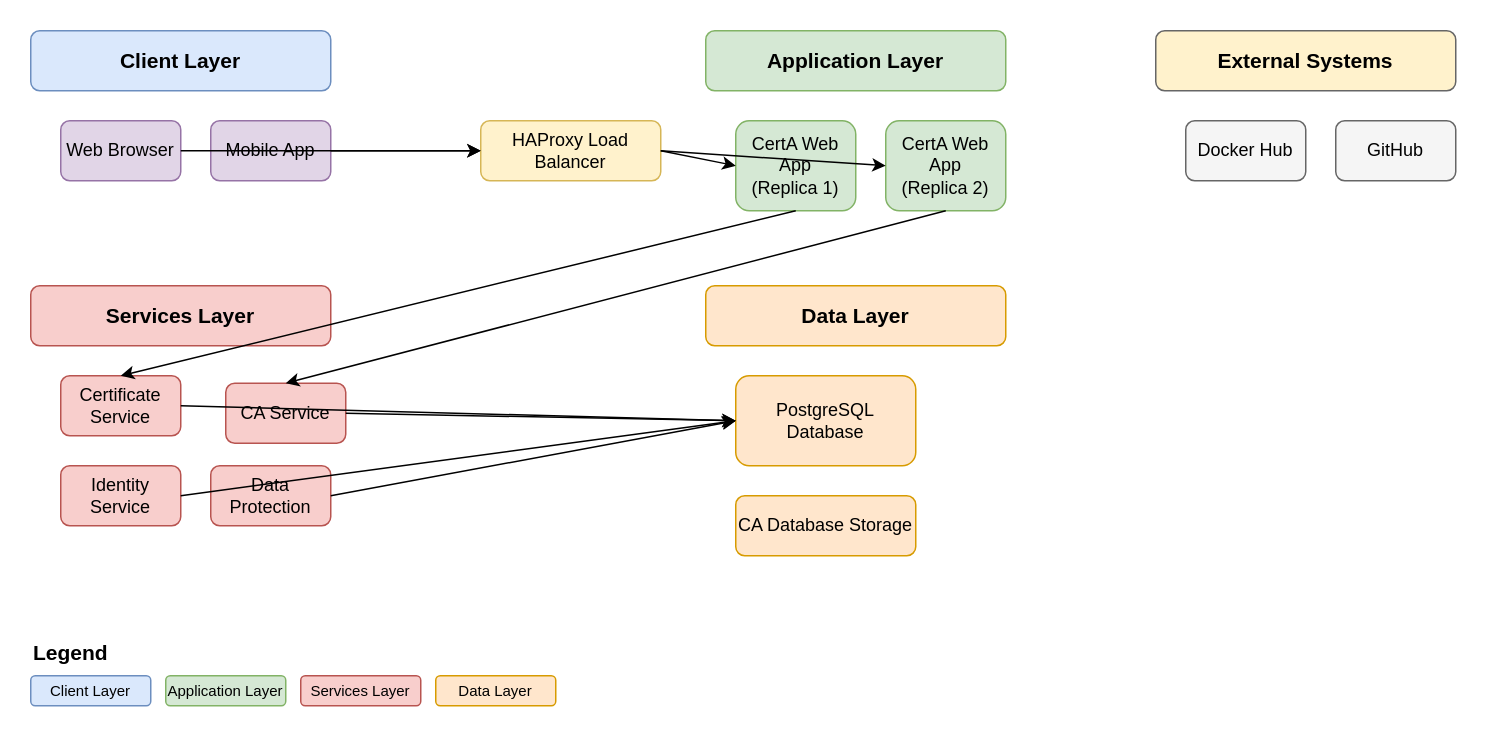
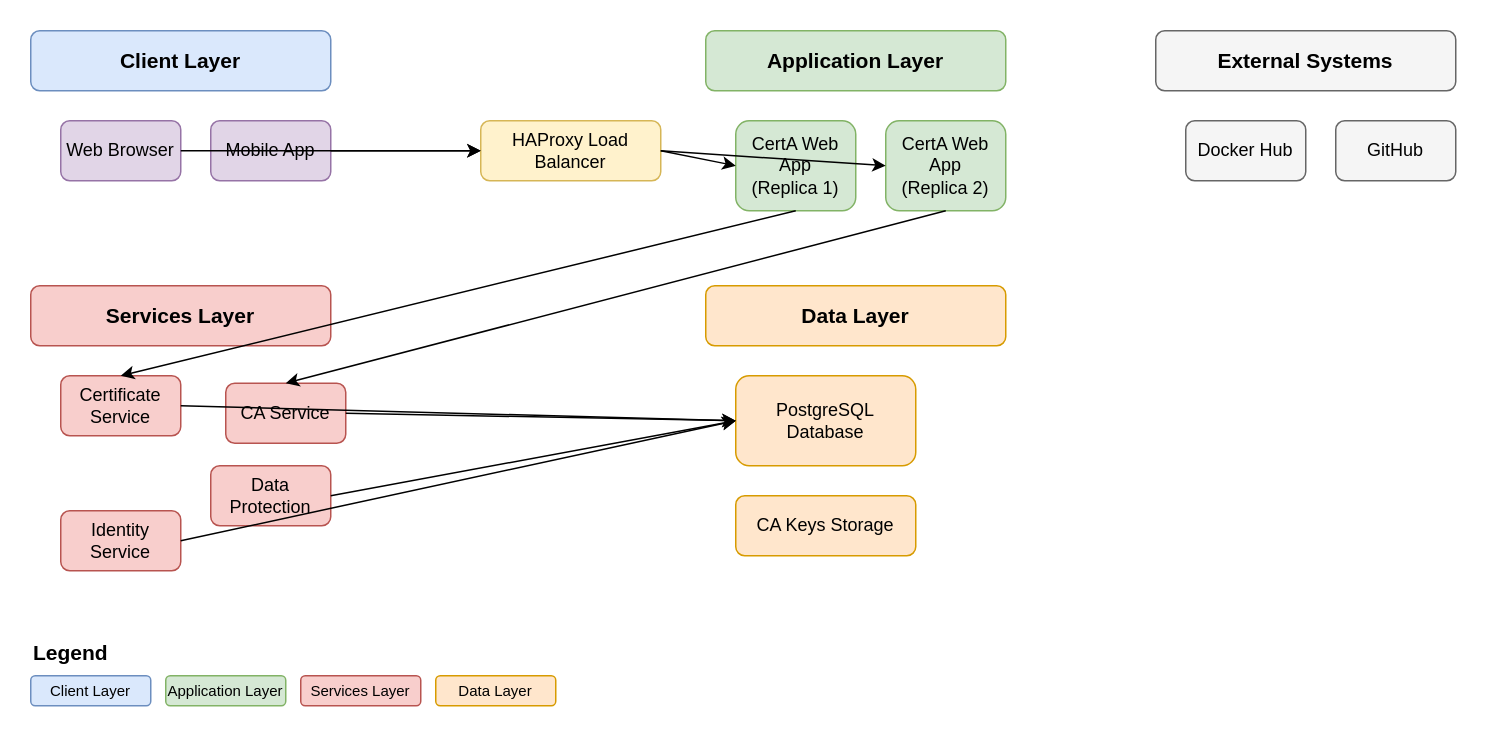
- <mxCell id="17" value="External Systems" style="rounded=1;whiteSpace=wrap;html=1;fillColor=#fff2cc;strokeColor=#666666;fontSize=14;fontStyle=1;" vertex="1" parent="1"><mxGeometry x="770" y="20" width="200" height="40" as="geometry" /></mxCell>
+ <mxCell id="17" value="External Systems" style="rounded=1;whiteSpace=wrap;html=1;fillColor=#f5f5f5;strokeColor=#666666;fontSize=14;fontStyle=1;" vertex="1" parent="1"><mxGeometry x="770" y="20" width="200" height="40" as="geometry" /></mxCell>
- <mxCell id="12" value="Identity Service" style="rounded=1;whiteSpace=wrap;html=1;fillColor=#f8cecc;strokeColor=#b85450;" vertex="1" parent="1"><mxGeometry x="40" y="310" width="80" height="40" as="geometry" /></mxCell>
+ <mxCell id="12" value="Identity Service" style="rounded=1;whiteSpace=wrap;html=1;fillColor=#f8cecc;strokeColor=#b85450;" vertex="1" parent="1"><mxGeometry x="40" y="340" width="80" height="40" as="geometry" /></mxCell>
- <mxCell id="16" value="CA Database Storage" style="rounded=1;whiteSpace=wrap;html=1;fillColor=#ffe6cc;strokeColor=#d79b00;" vertex="1" parent="1"><mxGeometry x="490" y="330" width="120" height="40" as="geometry" /></mxCell>
+ <mxCell id="16" value="CA Keys Storage" style="rounded=1;whiteSpace=wrap;html=1;fillColor=#ffe6cc;strokeColor=#d79b00;" vertex="1" parent="1"><mxGeometry x="490" y="330" width="120" height="40" as="geometry" /></mxCell>
